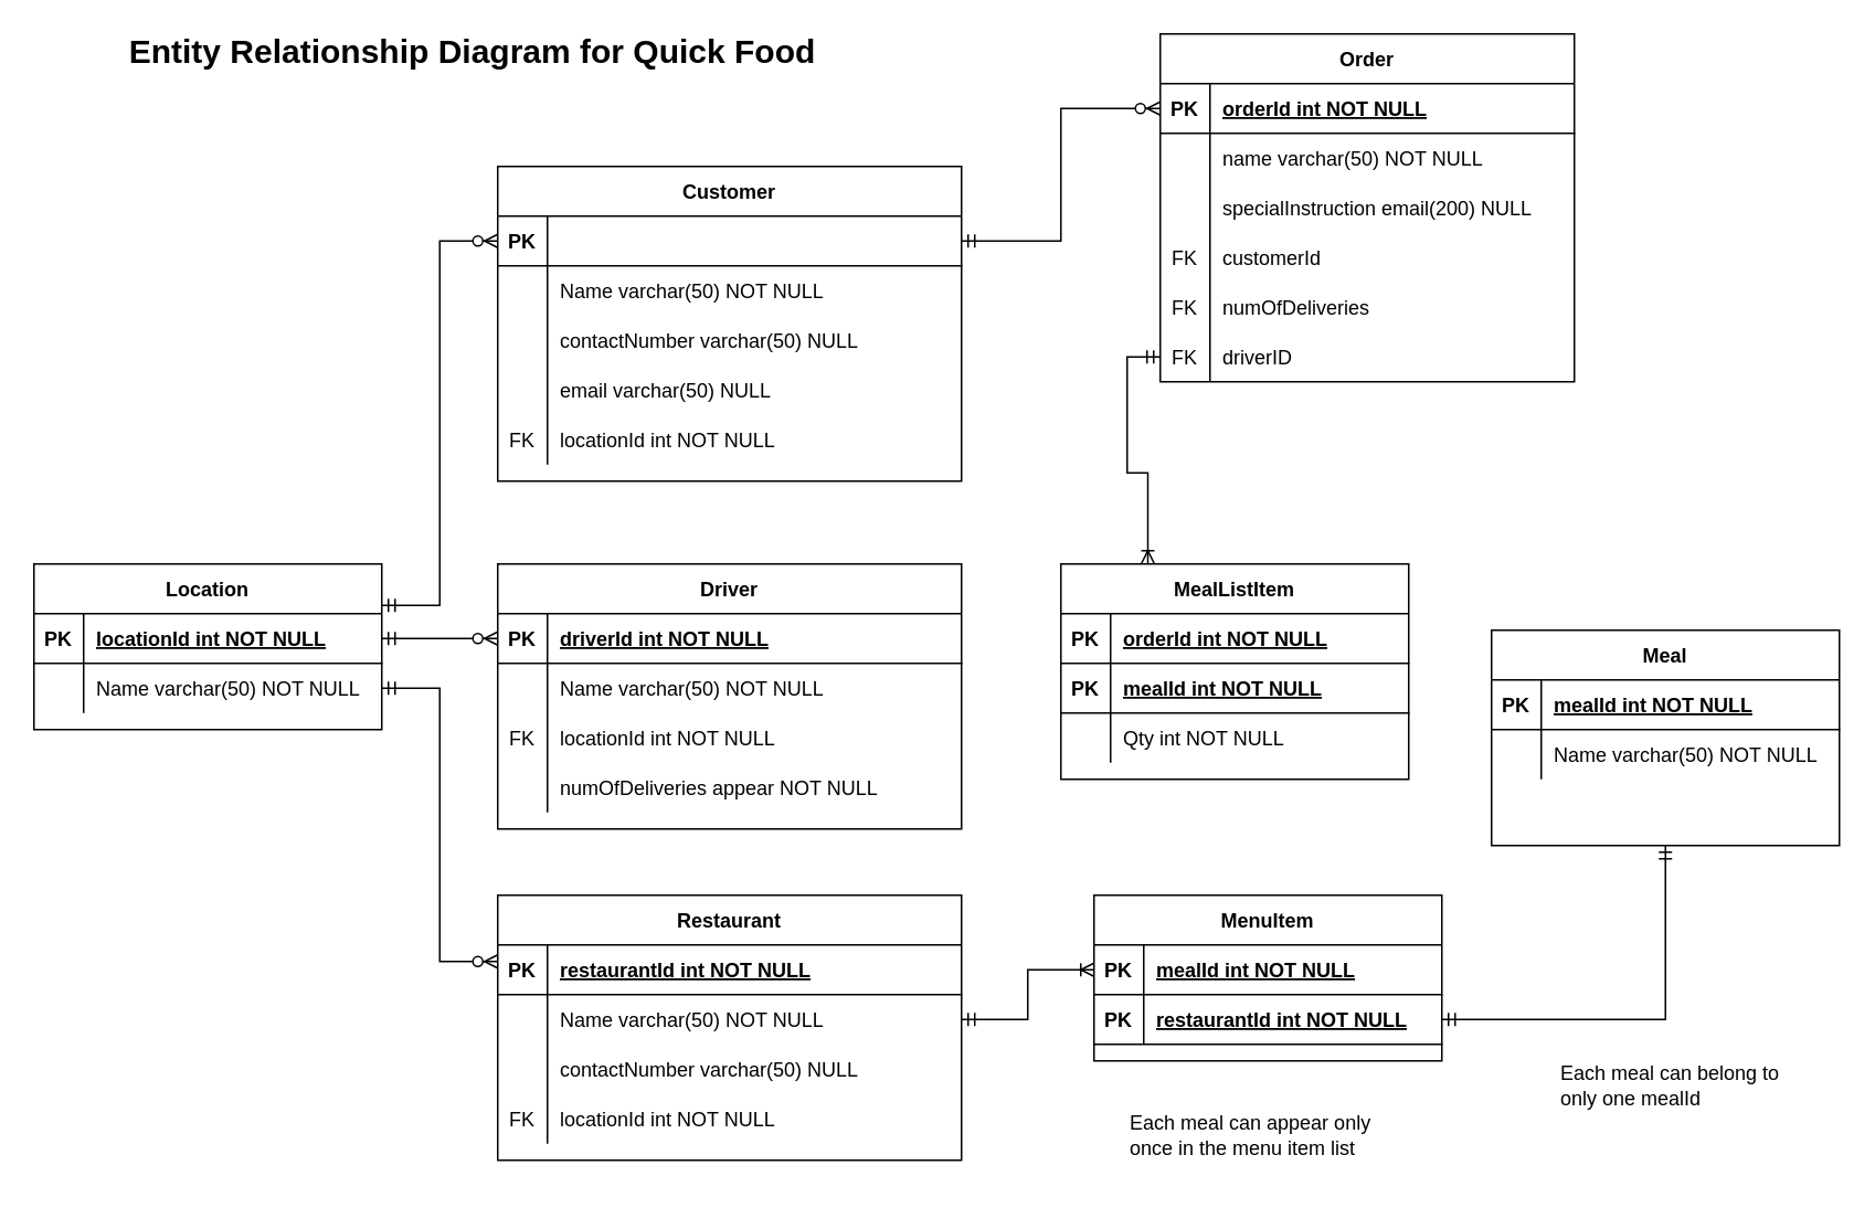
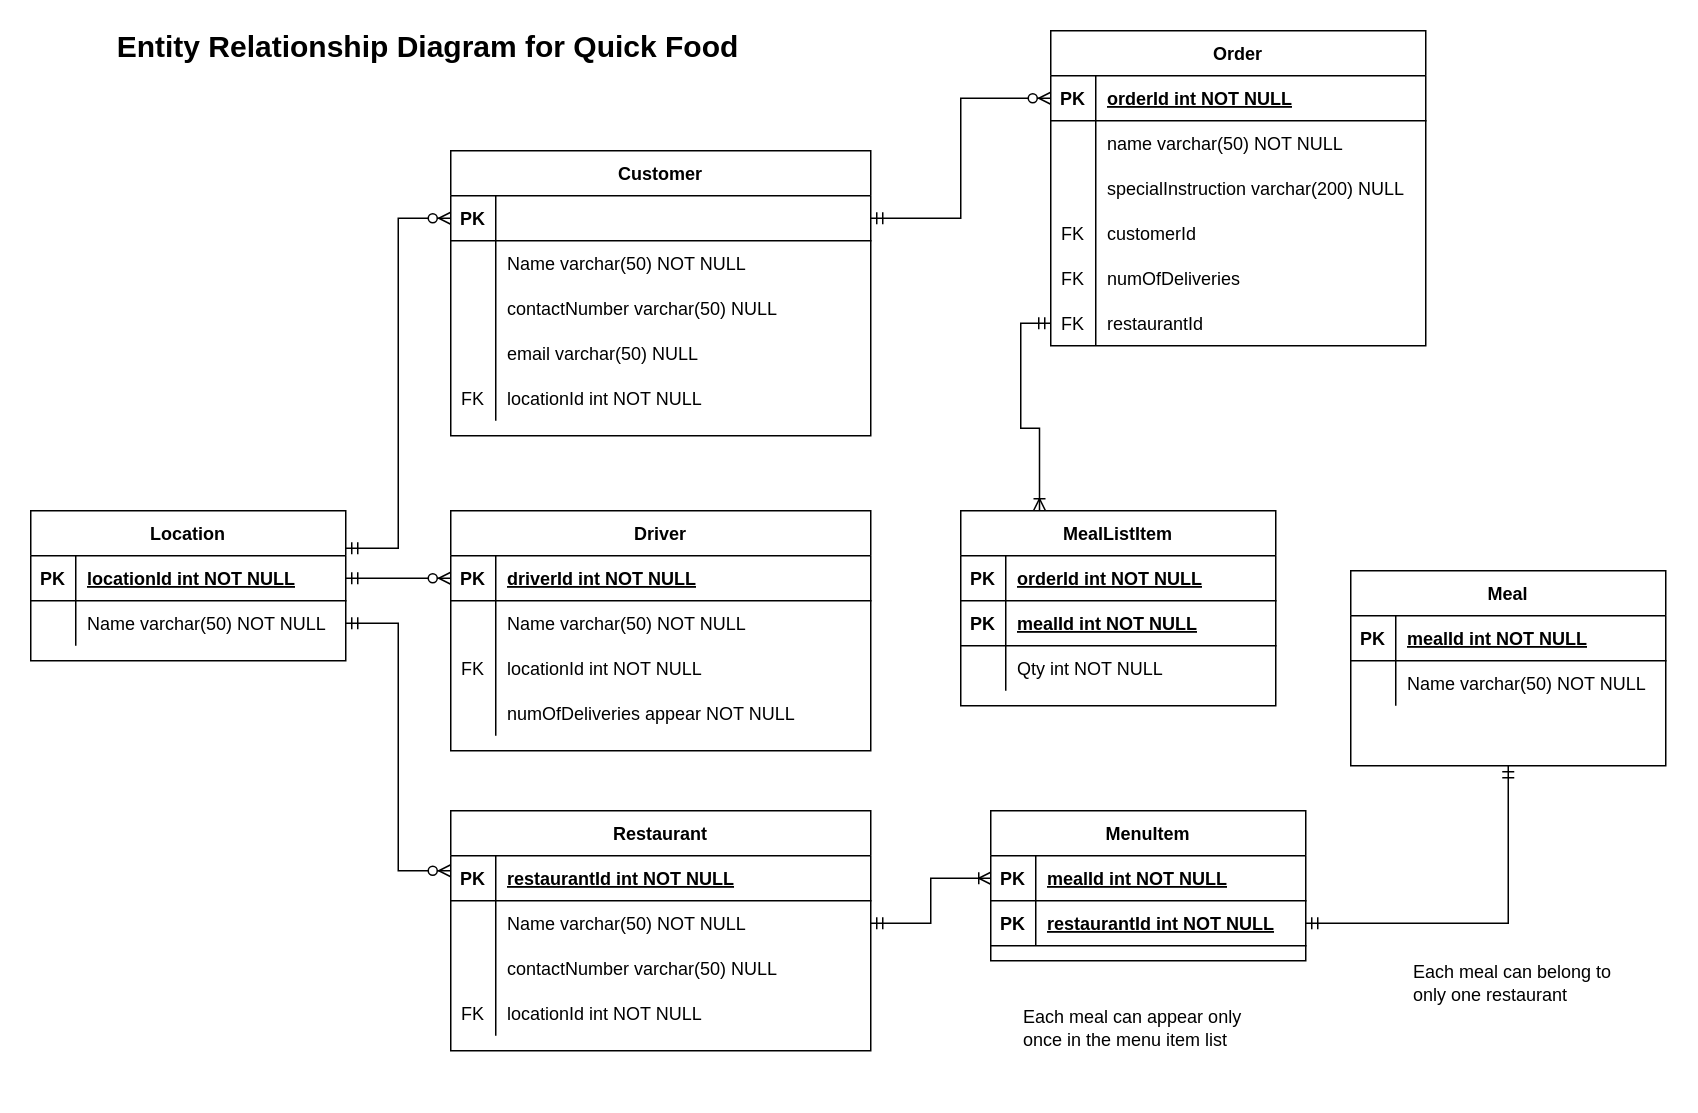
- <mxCell id="26" value="specialInstruction email(200) NULL" style="shape=partialRectangle;overflow=hidden;connectable=0;fillColor=none;top=0;left=0;bottom=0;right=0;align=left;spacingLeft=6;" vertex="1" parent="24"><mxGeometry x="30" width="220" height="30" as="geometry" /></mxCell>
+ <mxCell id="26" value="specialInstruction varchar(200) NULL" style="shape=partialRectangle;overflow=hidden;connectable=0;fillColor=none;top=0;left=0;bottom=0;right=0;align=left;spacingLeft=6;" vertex="1" parent="24"><mxGeometry x="30" width="220" height="30" as="geometry" /></mxCell>
- <mxCell id="35" value="driverID" style="shape=partialRectangle;overflow=hidden;connectable=0;fillColor=none;top=0;left=0;bottom=0;right=0;align=left;spacingLeft=6;" vertex="1" parent="33"><mxGeometry x="30" width="220" height="30" as="geometry" /></mxCell>
+ <mxCell id="35" value="restaurantId" style="shape=partialRectangle;overflow=hidden;connectable=0;fillColor=none;top=0;left=0;bottom=0;right=0;align=left;spacingLeft=6;" vertex="1" parent="33"><mxGeometry x="30" width="220" height="30" as="geometry" /></mxCell>
- <mxCell id="92" value="Each meal can belong to only one mealId" style="text;html=1;strokeColor=none;fillColor=none;align=left;verticalAlign=middle;whiteSpace=wrap;rounded=0;" vertex="1" parent="1"><mxGeometry x="940" y="620" width="150" height="70" as="geometry" /></mxCell>
+ <mxCell id="92" value="Each meal can belong to only one restaurant" style="text;html=1;strokeColor=none;fillColor=none;align=left;verticalAlign=middle;whiteSpace=wrap;rounded=0;" vertex="1" parent="1"><mxGeometry x="940" y="620" width="150" height="70" as="geometry" /></mxCell>
